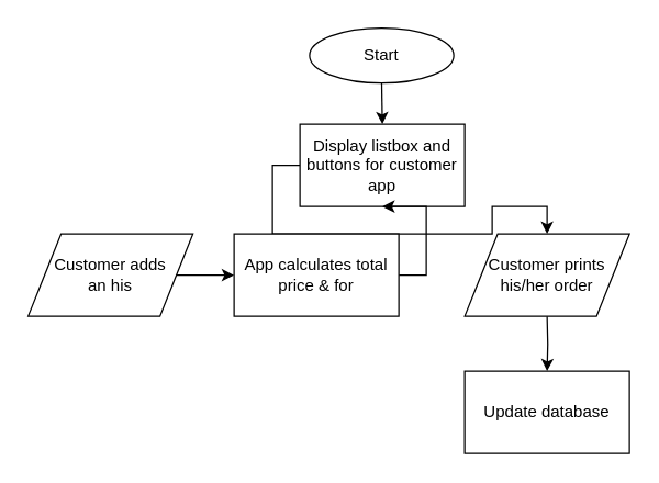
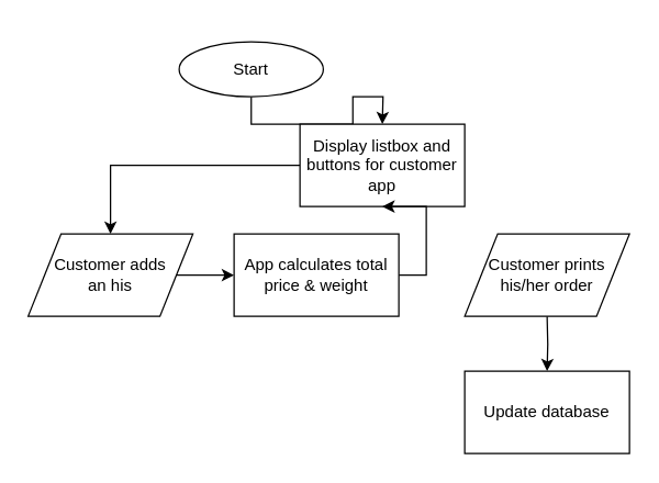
- <mxCell id="3" value="Start" style="ellipse;whiteSpace=wrap;html=1;" vertex="1" parent="1"><mxGeometry x="225" y="20" width="105" height="40" as="geometry" /></mxCell>
+ <mxCell id="3" value="Start" style="ellipse;whiteSpace=wrap;html=1;" vertex="1" parent="1"><mxGeometry x="130" y="30" width="105" height="40" as="geometry" /></mxCell>
- <mxCell id="4" style="edgeStyle=orthogonalEdgeStyle;rounded=0;orthogonalLoop=1;jettySize=auto;html=1;exitX=0;exitY=0.5;exitDx=0;exitDy=0;" edge="1" parent="1" source="5" target="12"><mxGeometry relative="1" as="geometry" /></mxCell>
+ <mxCell id="4" style="edgeStyle=orthogonalEdgeStyle;rounded=0;orthogonalLoop=1;jettySize=auto;html=1;exitX=0;exitY=0.5;exitDx=0;exitDy=0;entryX=0.5;entryY=0;entryDx=0;entryDy=0;" edge="1" parent="1" source="5" target="7"><mxGeometry relative="1" as="geometry" /></mxCell>
- <mxCell id="9" value="App calculates total&lt;br&gt;price &amp;amp; for" style="rounded=0;whiteSpace=wrap;html=1;" vertex="1" parent="1"><mxGeometry x="170" y="170" width="120" height="60" as="geometry" /></mxCell>
+ <mxCell id="9" value="App calculates total&lt;br&gt;price &amp;amp; weight" style="rounded=0;whiteSpace=wrap;html=1;" vertex="1" parent="1"><mxGeometry x="170" y="170" width="120" height="60" as="geometry" /></mxCell>
